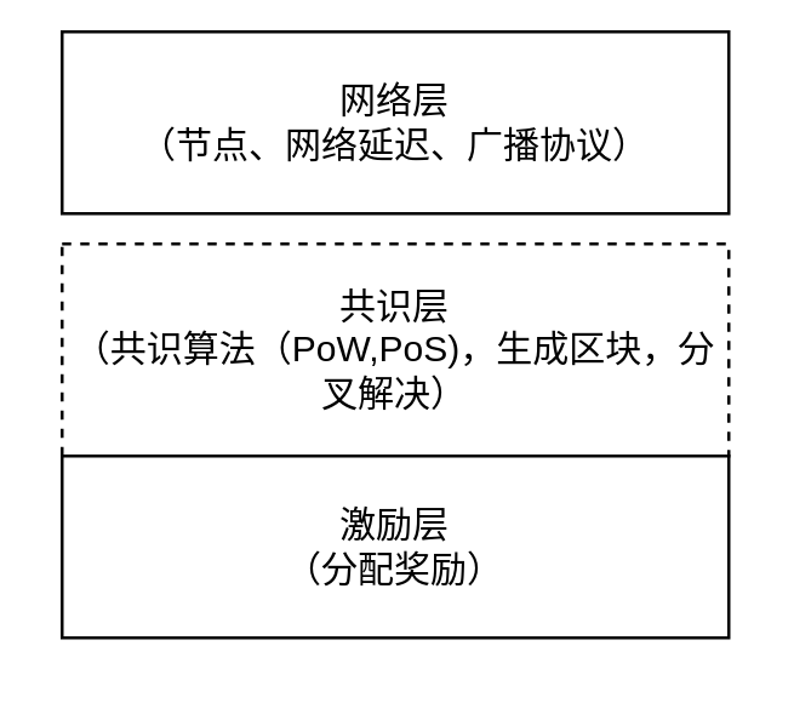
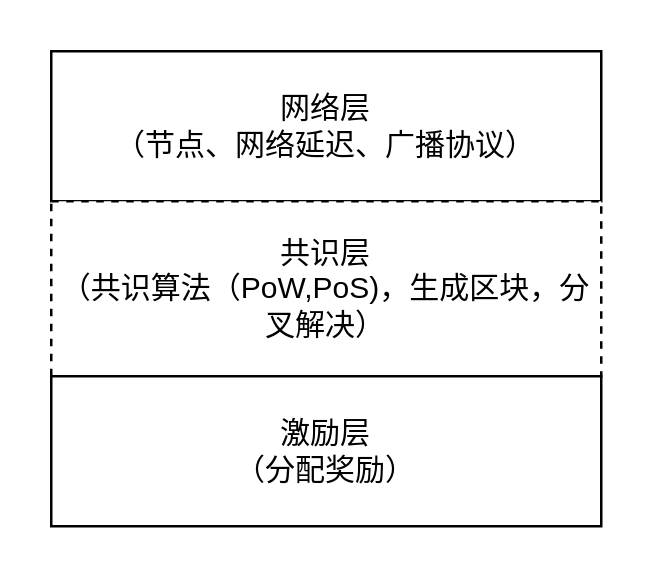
- <mxCell id="2" value="网络层&lt;br&gt;（节点、网络延迟、广播协议）" style="rounded=0;whiteSpace=wrap;html=1;" vertex="1" parent="1"><mxGeometry x="20" y="10" width="220" height="60" as="geometry" /></mxCell>
+ <mxCell id="2" value="网络层&lt;br&gt;（节点、网络延迟、广播协议）" style="rounded=0;whiteSpace=wrap;html=1;" vertex="1" parent="1"><mxGeometry x="20" y="20" width="220" height="60" as="geometry" /></mxCell>
